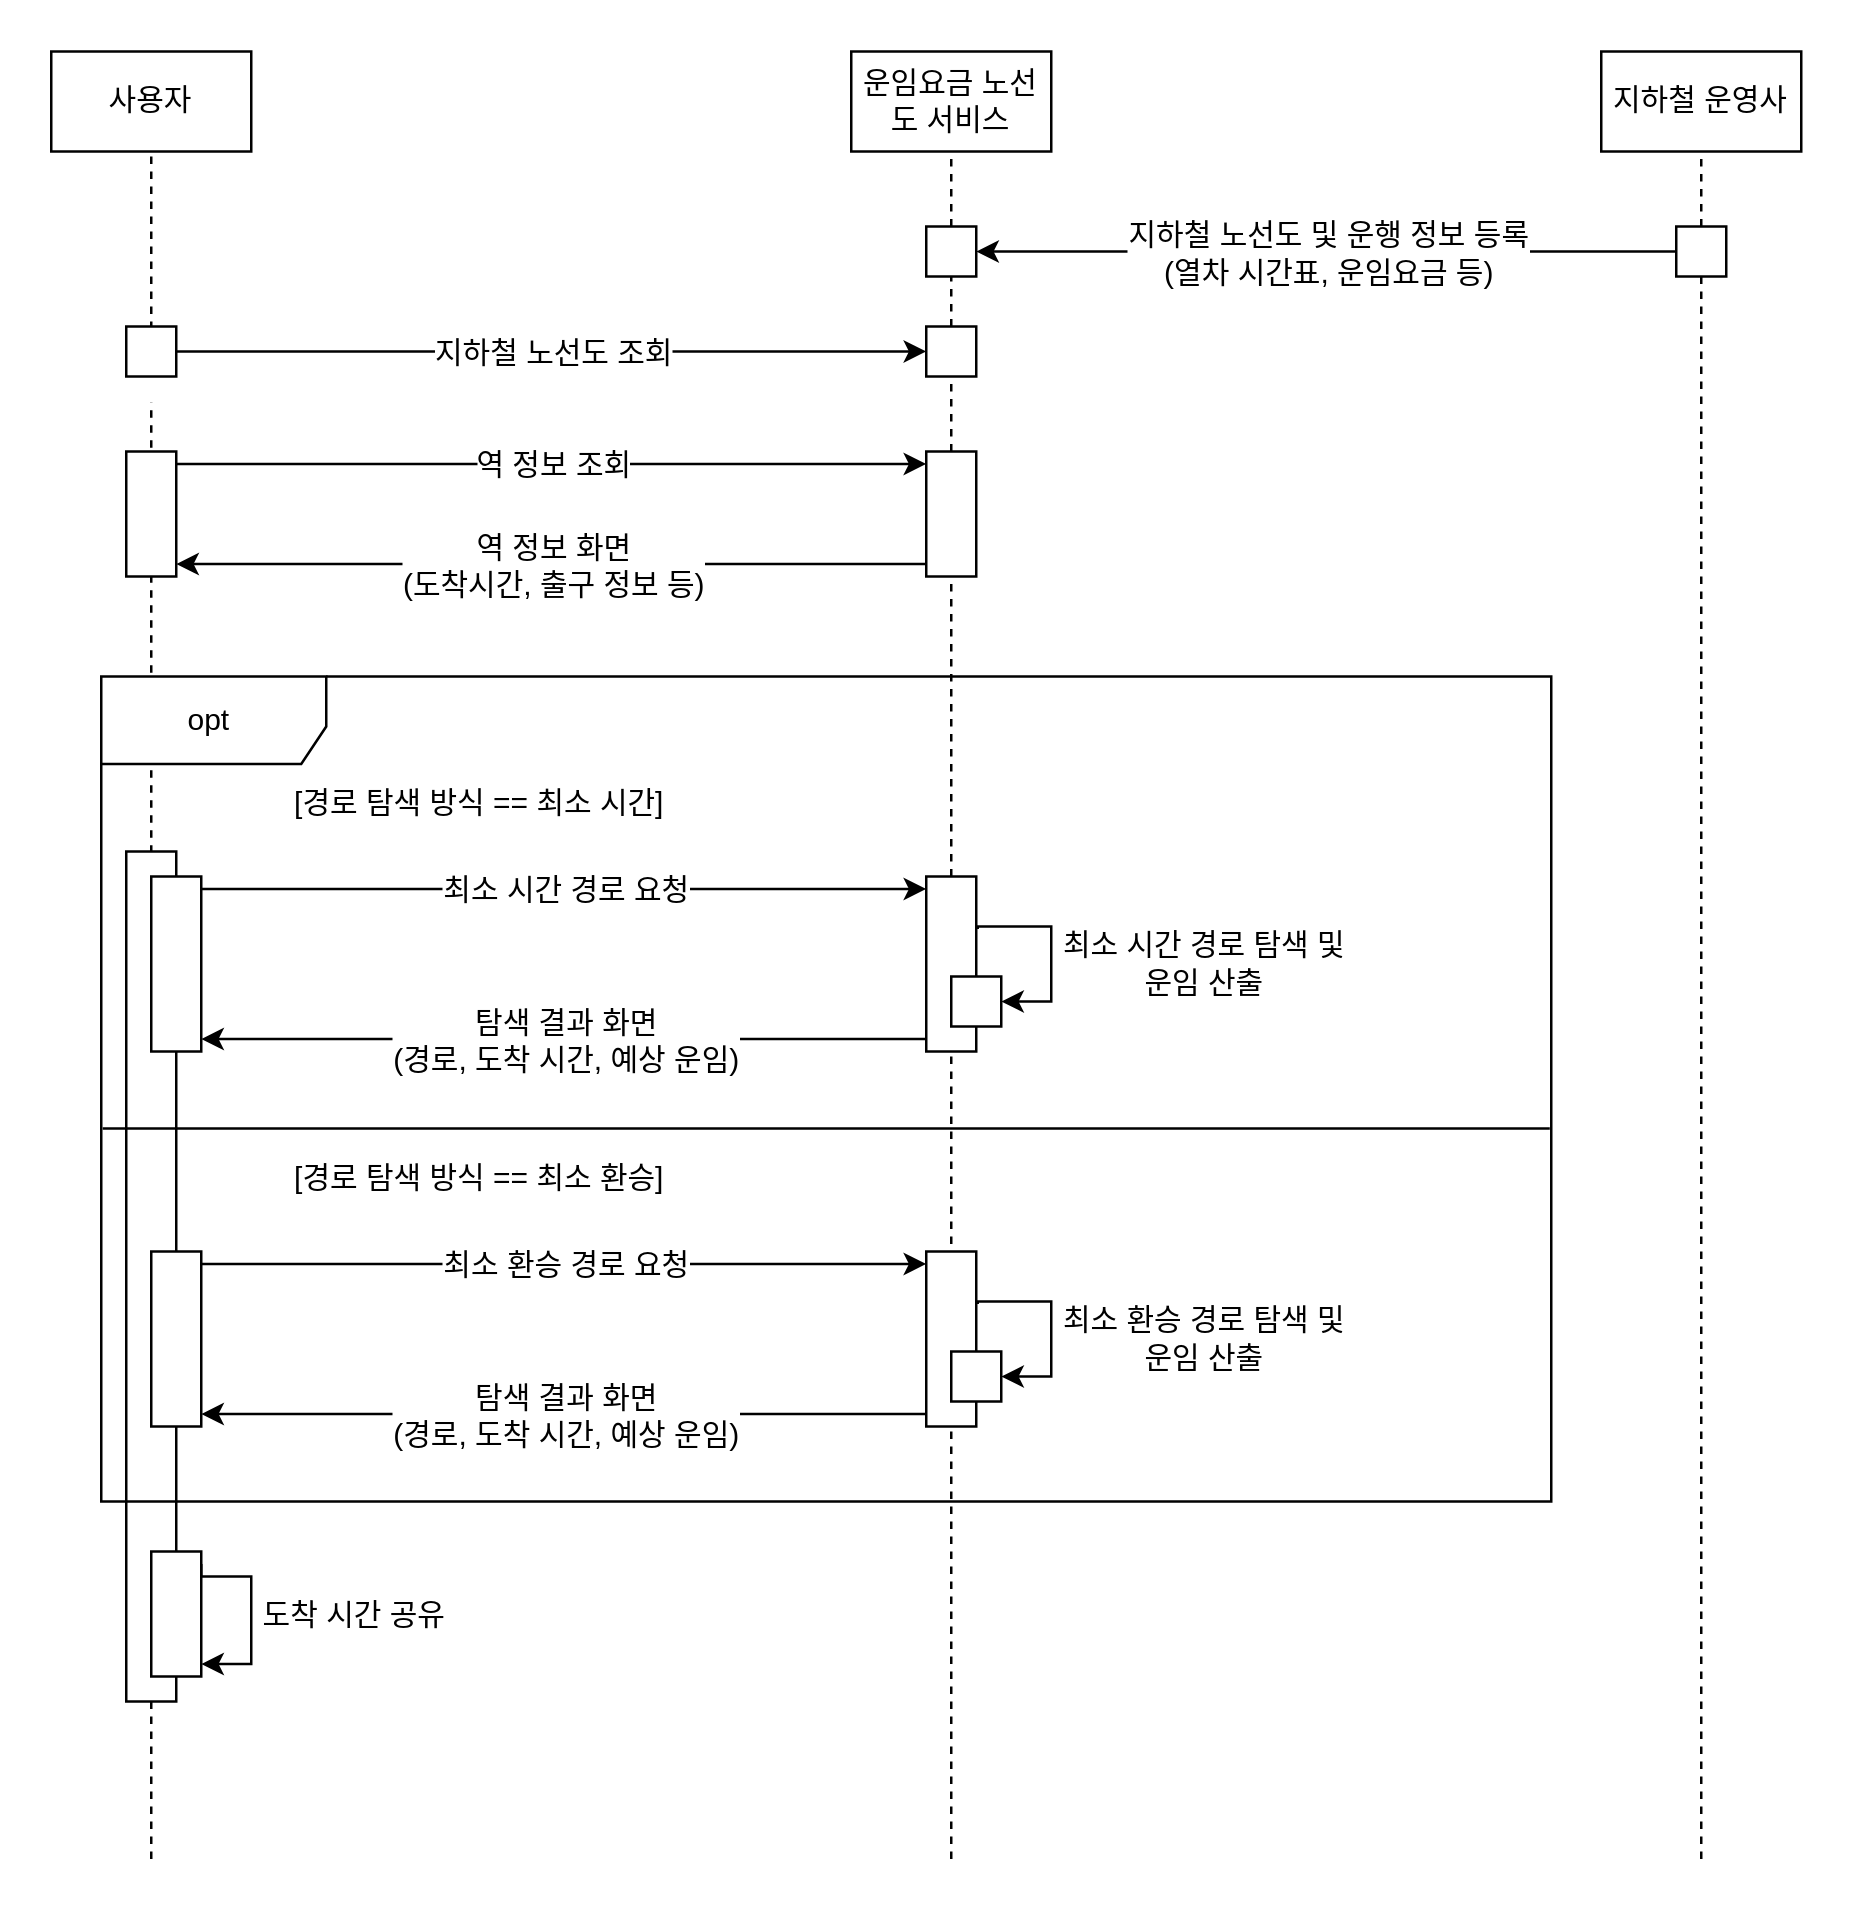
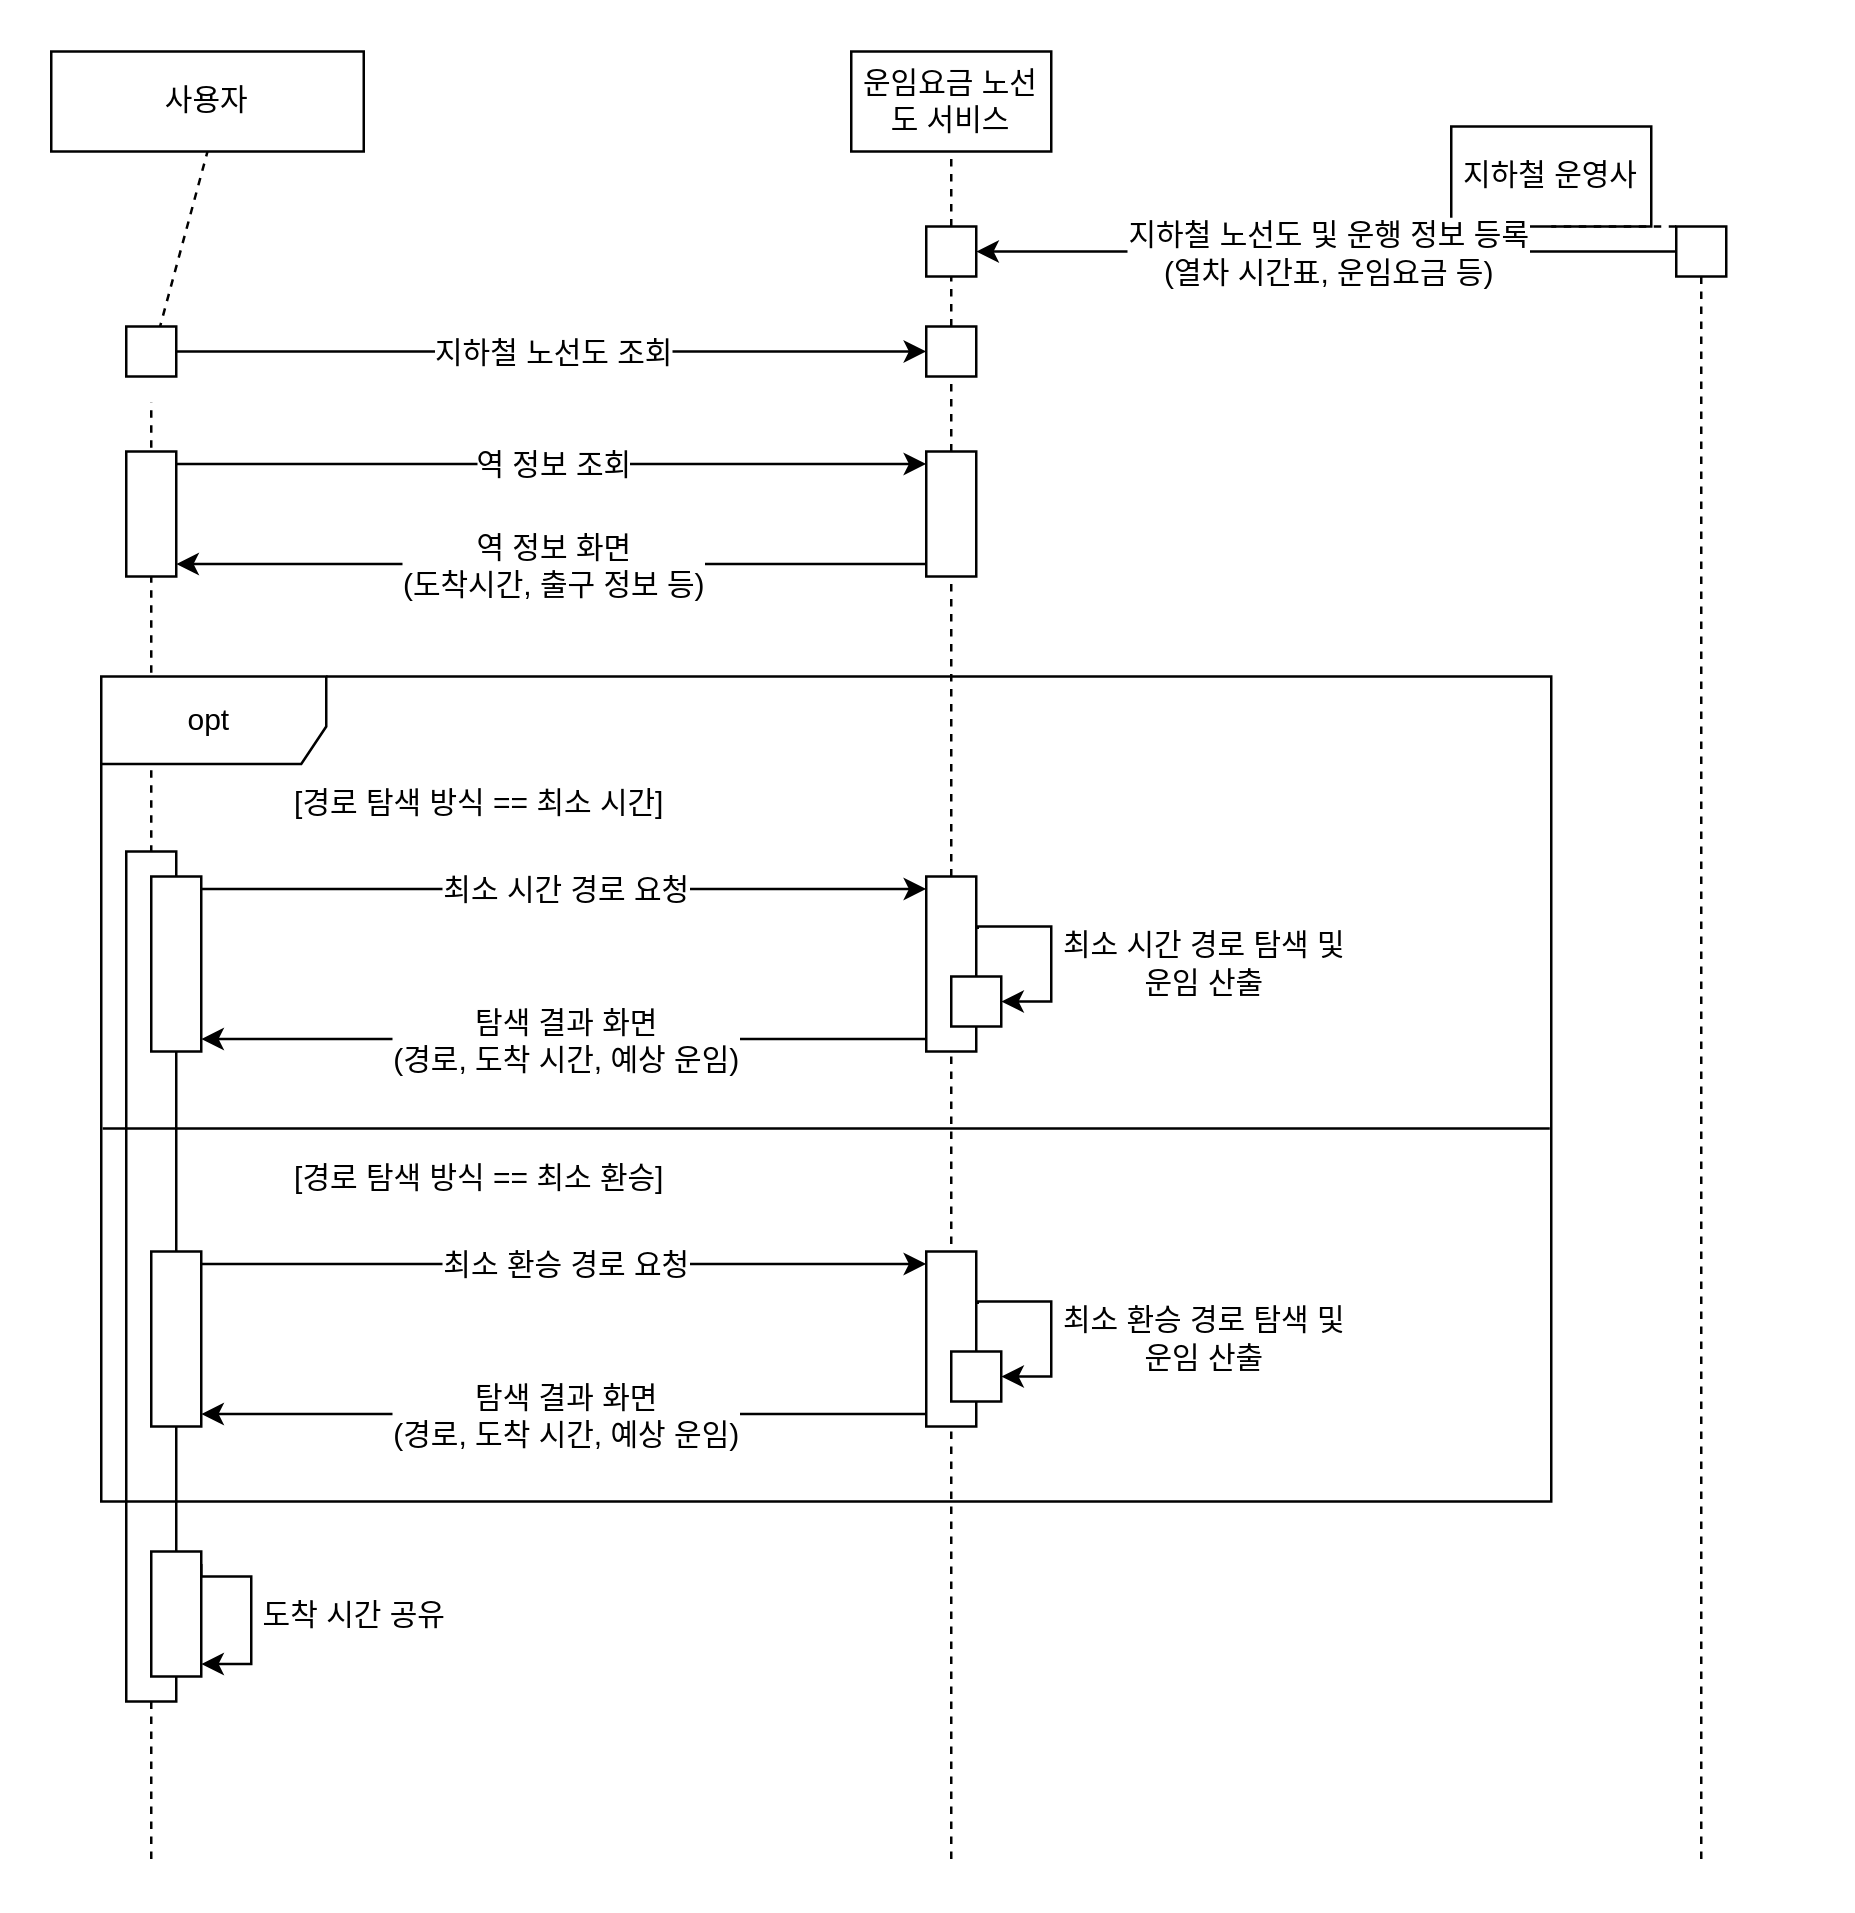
- <mxCell id="6" value="사용자" style="rounded=0;whiteSpace=wrap;html=1;fontSize=12;container=0;" vertex="1" parent="1"><mxGeometry x="20" y="20" width="80" height="40" as="geometry" /></mxCell>
+ <mxCell id="6" value="사용자" style="rounded=0;whiteSpace=wrap;html=1;fontSize=12;container=0;" vertex="1" parent="1"><mxGeometry x="20" y="20" width="125" height="40" as="geometry" /></mxCell>
- <mxCell id="7" value="지하철 운영사" style="rounded=0;whiteSpace=wrap;html=1;fontSize=12;container=0;" vertex="1" parent="1"><mxGeometry x="640" y="20" width="80" height="40" as="geometry" /></mxCell>
+ <mxCell id="7" value="지하철 운영사" style="rounded=0;whiteSpace=wrap;html=1;fontSize=12;container=0;" vertex="1" parent="1"><mxGeometry x="580" y="50" width="80" height="40" as="geometry" /></mxCell>
